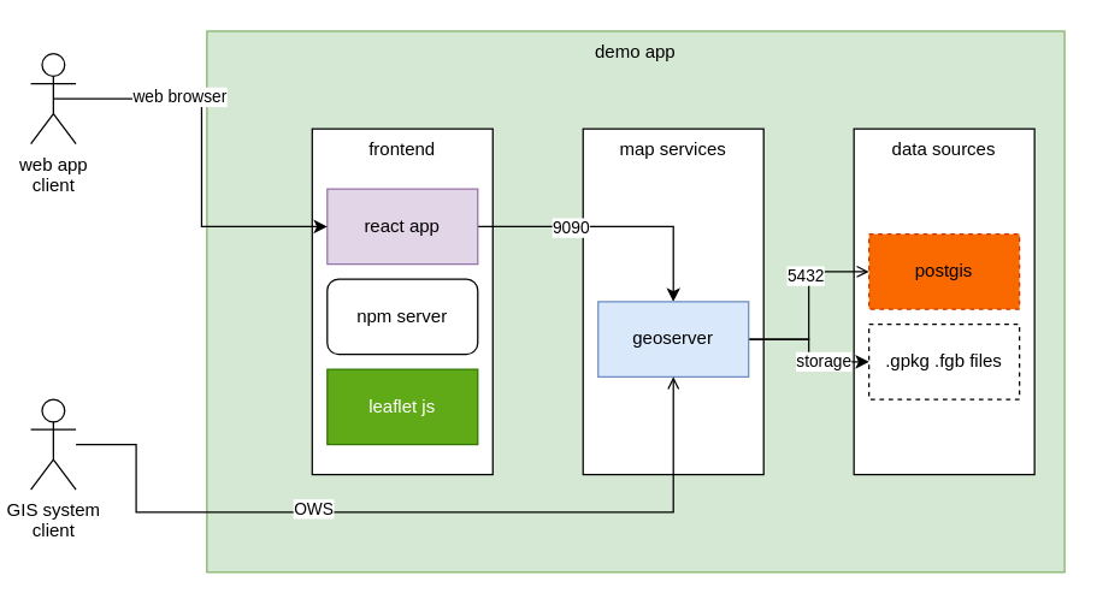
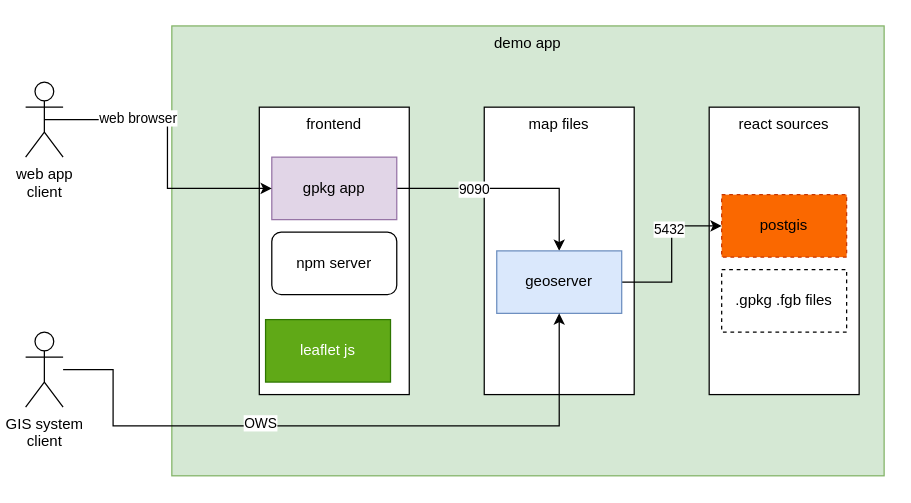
- <mxCell id="20" value="web app &lt;br&gt;client" style="shape=umlActor;verticalLabelPosition=bottom;verticalAlign=top;html=1;outlineConnect=0;" vertex="1" parent="1"><mxGeometry x="20" y="35" width="30" height="60" as="geometry" /></mxCell>
+ <mxCell id="20" value="web app &lt;br&gt;client" style="shape=umlActor;verticalLabelPosition=bottom;verticalAlign=top;html=1;outlineConnect=0;" vertex="1" parent="1"><mxGeometry x="20" y="65" width="30" height="60" as="geometry" /></mxCell>
- <mxCell id="4" value="map services" style="rounded=0;whiteSpace=wrap;html=1;verticalAlign=top;" vertex="1" parent="1"><mxGeometry x="387" y="85" width="120" height="230" as="geometry" /></mxCell>
+ <mxCell id="4" value="map files" style="rounded=0;whiteSpace=wrap;html=1;verticalAlign=top;" vertex="1" parent="1"><mxGeometry x="387" y="85" width="120" height="230" as="geometry" /></mxCell>
- <mxCell id="5" value="data sources" style="rounded=0;whiteSpace=wrap;html=1;align=center;verticalAlign=top;" vertex="1" parent="1"><mxGeometry x="567" y="85" width="120" height="230" as="geometry" /></mxCell>
+ <mxCell id="5" value="react sources" style="rounded=0;whiteSpace=wrap;html=1;align=center;verticalAlign=top;" vertex="1" parent="1"><mxGeometry x="567" y="85" width="120" height="230" as="geometry" /></mxCell>
- <mxCell id="8" value="react app" style="rounded=0;whiteSpace=wrap;html=1;fillColor=#e1d5e7;strokeColor=#9673a6;" vertex="1" parent="1"><mxGeometry x="217" y="125" width="100" height="50" as="geometry" /></mxCell>
+ <mxCell id="8" value="gpkg app" style="rounded=0;whiteSpace=wrap;html=1;fillColor=#e1d5e7;strokeColor=#9673a6;" vertex="1" parent="1"><mxGeometry x="217" y="125" width="100" height="50" as="geometry" /></mxCell>
- <mxCell id="11" style="edgeStyle=orthogonalEdgeStyle;rounded=0;orthogonalLoop=1;jettySize=auto;html=1;entryX=0;entryY=0.5;entryDx=0;entryDy=0;endArrow=open;" edge="1" parent="1" source="15" target="16"><mxGeometry relative="1" as="geometry" /></mxCell>
+ <mxCell id="11" style="edgeStyle=orthogonalEdgeStyle;rounded=0;orthogonalLoop=1;jettySize=auto;html=1;entryX=0;entryY=0.5;entryDx=0;entryDy=0;" edge="1" parent="1" source="15" target="16"><mxGeometry relative="1" as="geometry" /></mxCell>
- <mxCell id="13" style="edgeStyle=orthogonalEdgeStyle;rounded=0;orthogonalLoop=1;jettySize=auto;html=1;" edge="1" parent="1" source="15" target="17"><mxGeometry relative="1" as="geometry" /></mxCell>
- <mxCell id="14" value="storage" style="edgeLabel;html=1;align=center;verticalAlign=middle;resizable=0;points=[];" vertex="1" connectable="0" parent="13"><mxGeometry x="0.345" y="1" relative="1" as="geometry"><mxPoint as="offset" /></mxGeometry></mxCell>
- <mxCell id="21" style="edgeStyle=orthogonalEdgeStyle;rounded=0;orthogonalLoop=1;jettySize=auto;html=1;endArrow=open;" edge="1" parent="1" source="23" target="15"><mxGeometry relative="1" as="geometry"><Array as="points"><mxPoint x="90" y="295" /><mxPoint x="90" y="340" /><mxPoint x="447" y="340" /></Array></mxGeometry></mxCell>
+ <mxCell id="21" style="edgeStyle=orthogonalEdgeStyle;rounded=0;orthogonalLoop=1;jettySize=auto;html=1;" edge="1" parent="1" source="23" target="15"><mxGeometry relative="1" as="geometry"><Array as="points"><mxPoint x="90" y="295" /><mxPoint x="90" y="340" /><mxPoint x="447" y="340" /></Array></mxGeometry></mxCell>
- <mxCell id="10" value="leaflet js" style="rounded=0;whiteSpace=wrap;html=1;fillColor=#60a917;fontColor=#ffffff;strokeColor=#2D7600;" vertex="1" parent="1"><mxGeometry x="217" y="245" width="100" height="50" as="geometry" /></mxCell>
+ <mxCell id="10" value="leaflet js" style="rounded=0;whiteSpace=wrap;html=1;fillColor=#60a917;fontColor=#ffffff;strokeColor=#2D7600;" vertex="1" parent="1"><mxGeometry x="212" y="255" width="100" height="50" as="geometry" /></mxCell>
